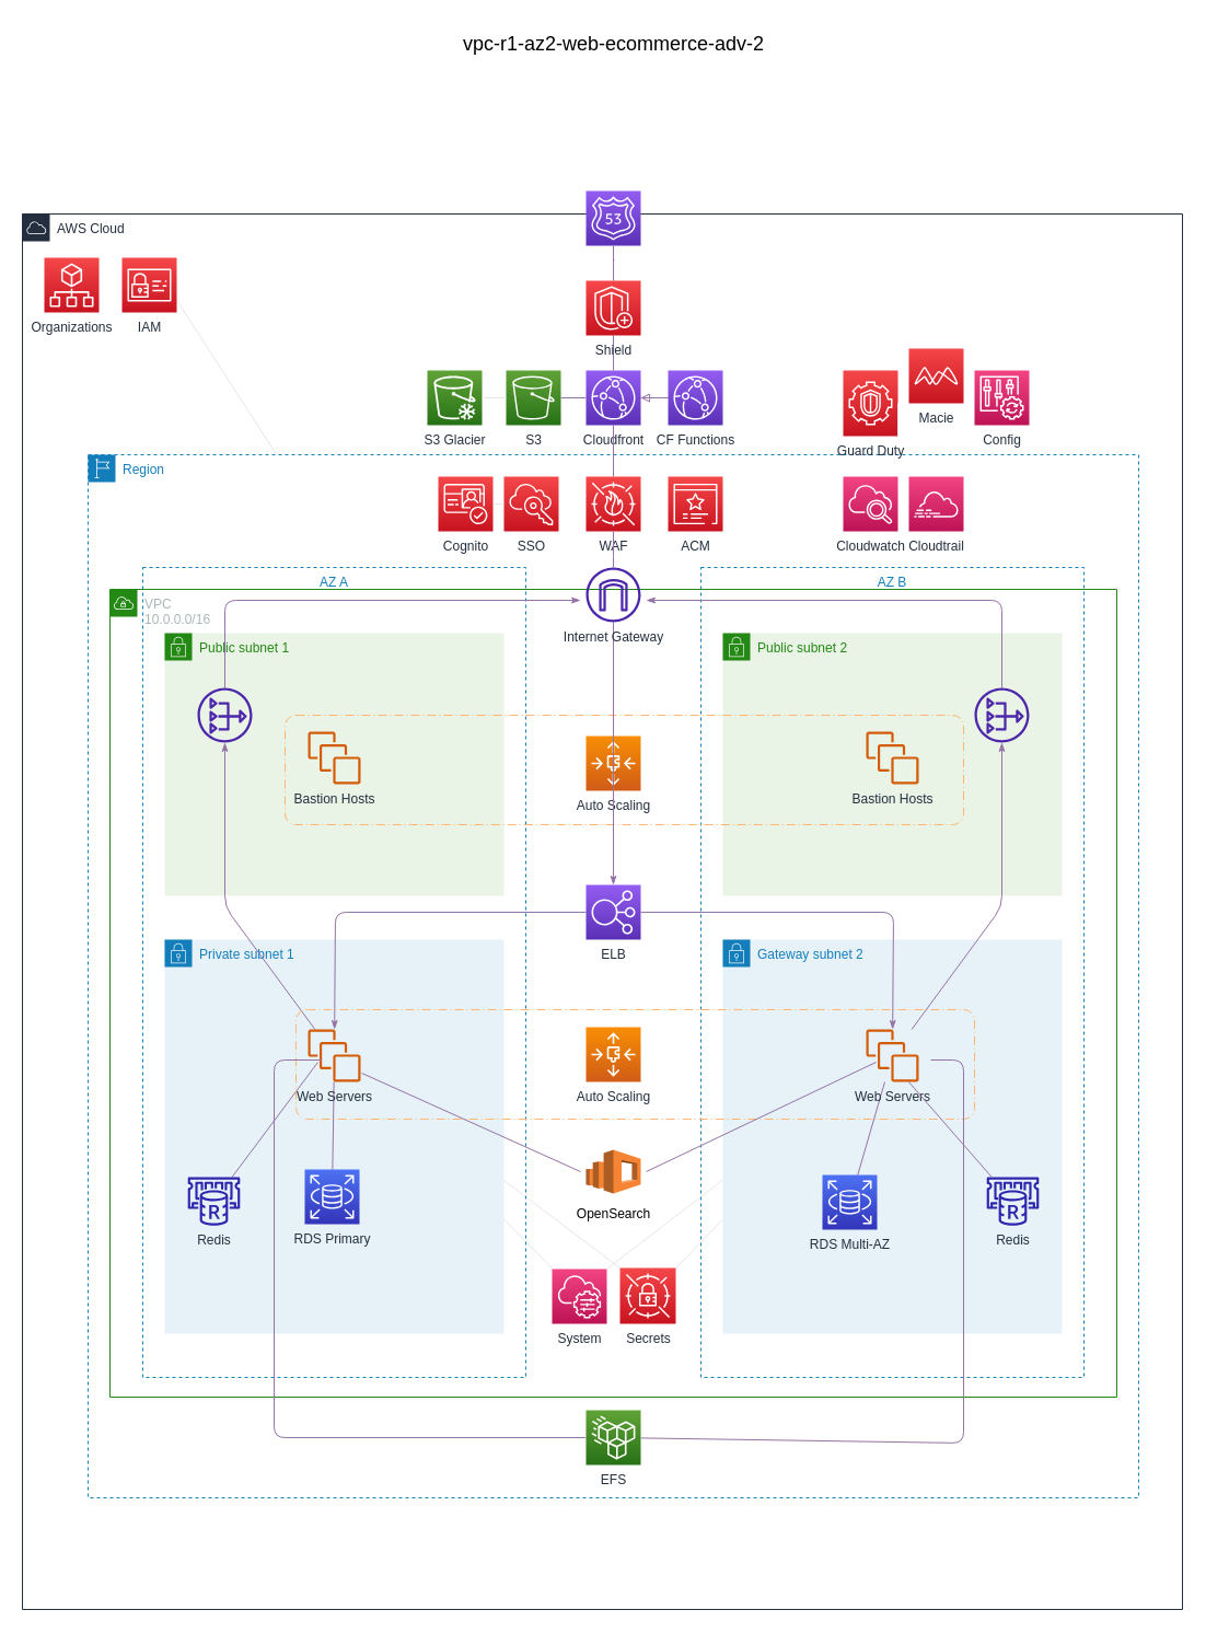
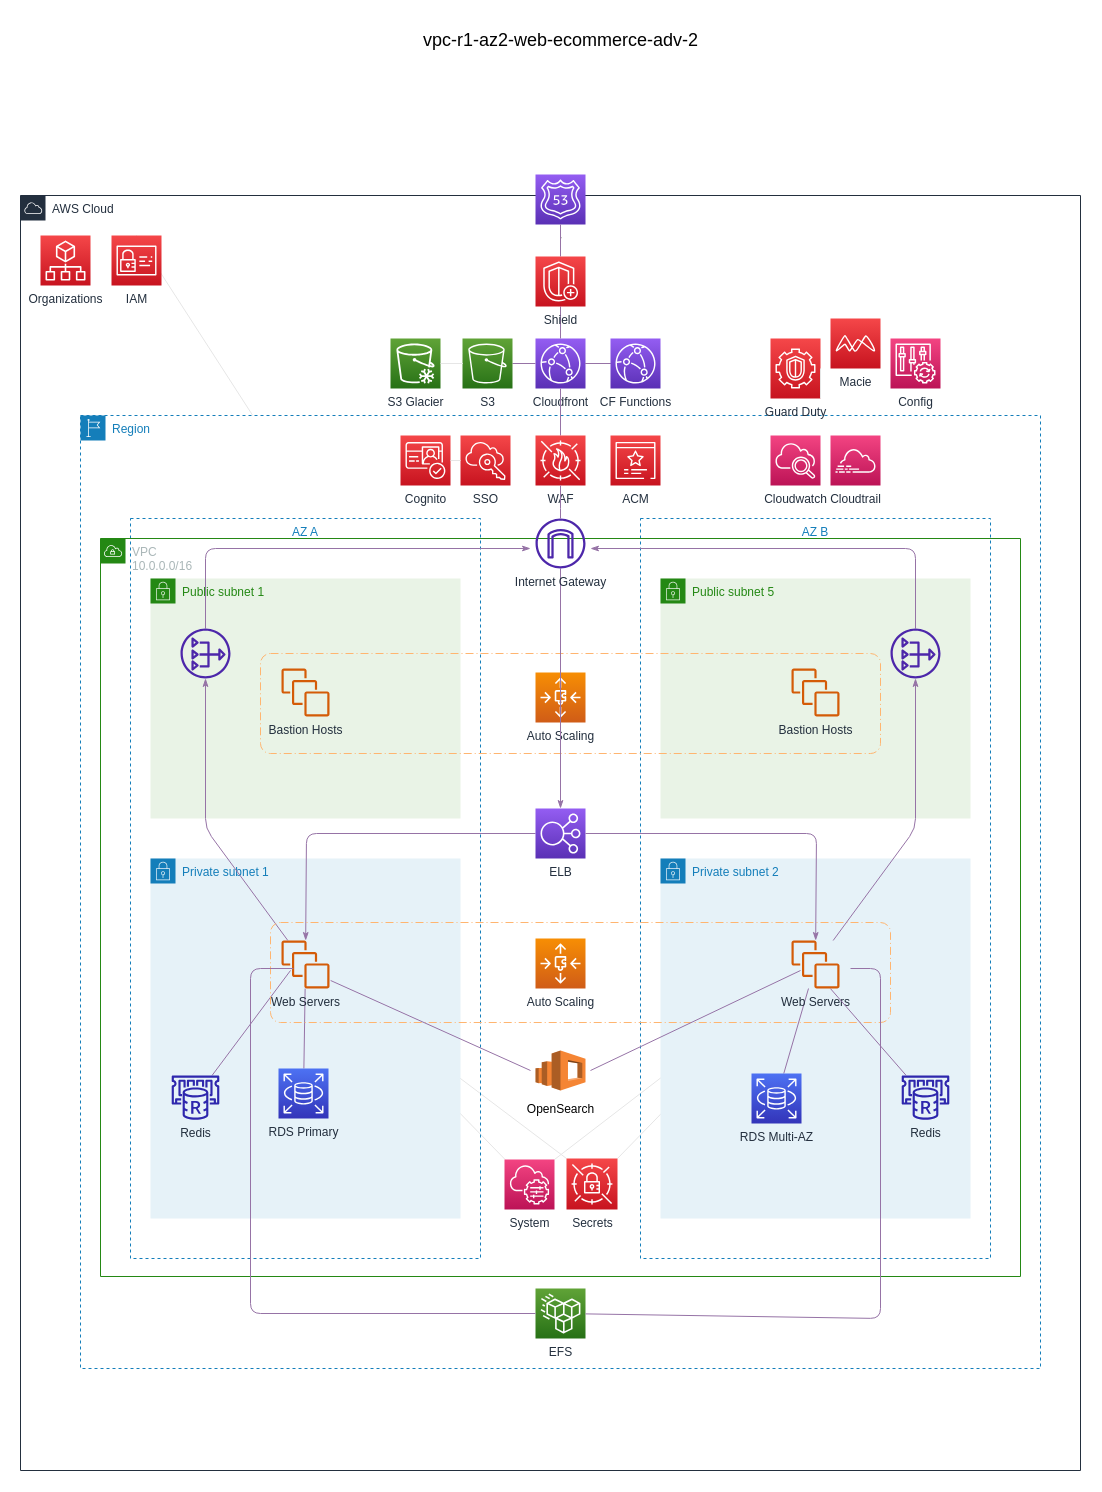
- <mxCell id="28" style="edgeStyle=entityRelationEdgeStyle;rounded=1;orthogonalLoop=1;jettySize=auto;html=1;entryX=1;entryY=0.5;entryDx=0;entryDy=0;entryPerimeter=0;fontSize=12;endArrow=block;endFill=0;elbow=vertical;fillColor=#e1d5e7;strokeColor=#9673a6;" edge="1" parent="3" source="29" target="24"><mxGeometry relative="1" as="geometry" /></mxCell>
+ <mxCell id="28" style="edgeStyle=entityRelationEdgeStyle;rounded=1;orthogonalLoop=1;jettySize=auto;html=1;entryX=1;entryY=0.5;entryDx=0;entryDy=0;entryPerimeter=0;fontSize=12;endArrow=none;endFill=0;elbow=vertical;fillColor=#e1d5e7;strokeColor=#9673a6;" edge="1" parent="3" source="29" target="24"><mxGeometry relative="1" as="geometry" /></mxCell>
- <mxCell id="40" value="Public subnet 2" style="points=[[0,0],[0.25,0],[0.5,0],[0.75,0],[1,0],[1,0.25],[1,0.5],[1,0.75],[1,1],[0.75,1],[0.5,1],[0.25,1],[0,1],[0,0.75],[0,0.5],[0,0.25]];outlineConnect=0;gradientColor=none;html=1;whiteSpace=wrap;fontSize=12;fontStyle=0;container=1;pointerEvents=0;collapsible=0;recursiveResize=0;shape=mxgraph.aws4.group;grIcon=mxgraph.aws4.group_security_group;grStroke=0;strokeColor=#248814;fillColor=#E9F3E6;verticalAlign=top;align=left;spacingLeft=30;fontColor=#248814;dashed=0;" vertex="1" parent="3"><mxGeometry x="640" y="404" width="310" height="240" as="geometry" /></mxCell>
+ <mxCell id="40" value="Public subnet 5" style="points=[[0,0],[0.25,0],[0.5,0],[0.75,0],[1,0],[1,0.25],[1,0.5],[1,0.75],[1,1],[0.75,1],[0.5,1],[0.25,1],[0,1],[0,0.75],[0,0.5],[0,0.25]];outlineConnect=0;gradientColor=none;html=1;whiteSpace=wrap;fontSize=12;fontStyle=0;container=1;pointerEvents=0;collapsible=0;recursiveResize=0;shape=mxgraph.aws4.group;grIcon=mxgraph.aws4.group_security_group;grStroke=0;strokeColor=#248814;fillColor=#E9F3E6;verticalAlign=top;align=left;spacingLeft=30;fontColor=#248814;dashed=0;" vertex="1" parent="3"><mxGeometry x="640" y="404" width="310" height="240" as="geometry" /></mxCell>
- <mxCell id="42" value="Gateway subnet 2" style="points=[[0,0],[0.25,0],[0.5,0],[0.75,0],[1,0],[1,0.25],[1,0.5],[1,0.75],[1,1],[0.75,1],[0.5,1],[0.25,1],[0,1],[0,0.75],[0,0.5],[0,0.25]];outlineConnect=0;gradientColor=none;html=1;whiteSpace=wrap;fontSize=12;fontStyle=0;container=1;pointerEvents=0;collapsible=0;recursiveResize=0;shape=mxgraph.aws4.group;grIcon=mxgraph.aws4.group_security_group;grStroke=0;strokeColor=#147EBA;fillColor=#E6F2F8;verticalAlign=top;align=left;spacingLeft=30;fontColor=#147EBA;dashed=0;" vertex="1" parent="3"><mxGeometry x="640" y="684" width="310" height="360" as="geometry" /></mxCell>
+ <mxCell id="42" value="Private subnet 2" style="points=[[0,0],[0.25,0],[0.5,0],[0.75,0],[1,0],[1,0.25],[1,0.5],[1,0.75],[1,1],[0.75,1],[0.5,1],[0.25,1],[0,1],[0,0.75],[0,0.5],[0,0.25]];outlineConnect=0;gradientColor=none;html=1;whiteSpace=wrap;fontSize=12;fontStyle=0;container=1;pointerEvents=0;collapsible=0;recursiveResize=0;shape=mxgraph.aws4.group;grIcon=mxgraph.aws4.group_security_group;grStroke=0;strokeColor=#147EBA;fillColor=#E6F2F8;verticalAlign=top;align=left;spacingLeft=30;fontColor=#147EBA;dashed=0;" vertex="1" parent="3"><mxGeometry x="640" y="684" width="310" height="360" as="geometry" /></mxCell>
